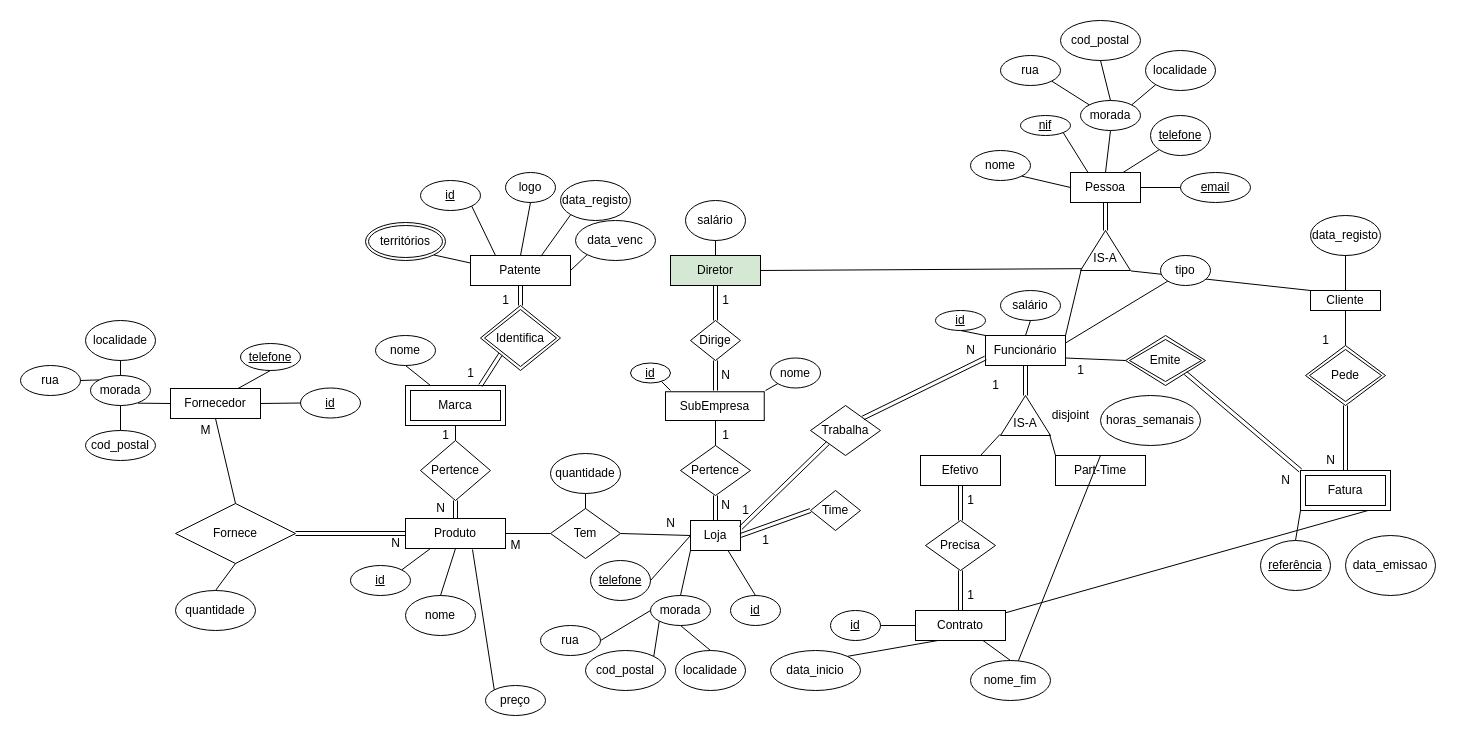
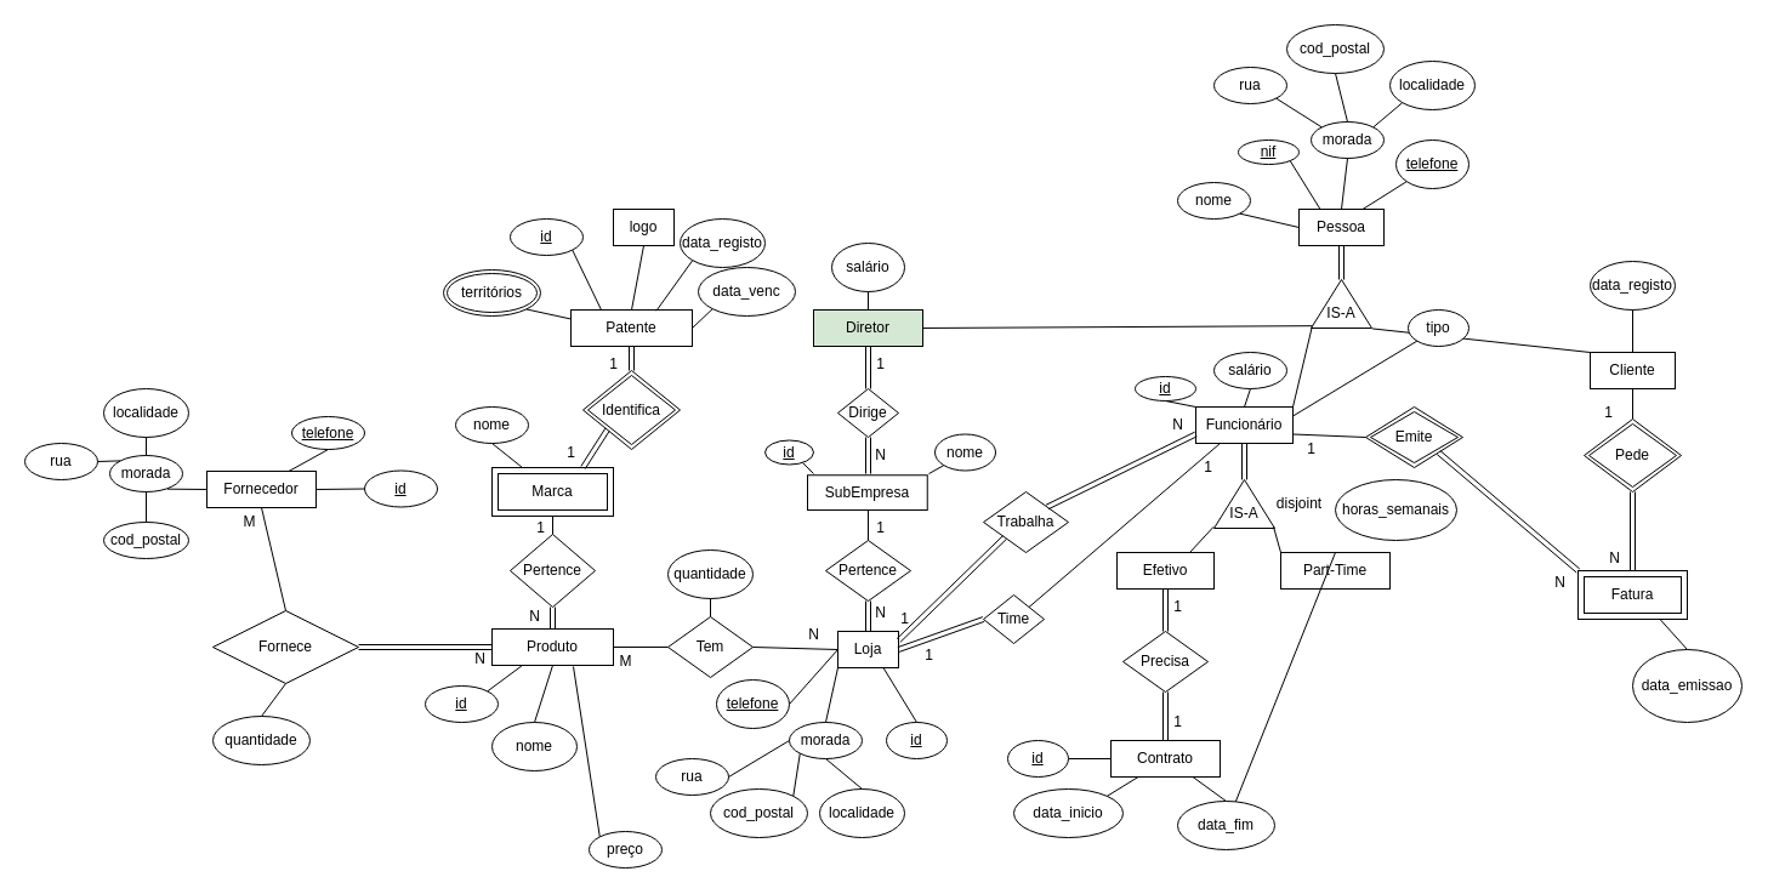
- <mxCell id="112" value="logo" style="ellipse;whiteSpace=wrap;html=1;" parent="1" vertex="1"><mxGeometry x="505" y="172" width="50" height="30" as="geometry" /></mxCell>
+ <mxCell id="112" value="logo" style="whiteSpace=wrap;html=1;rounded=0;" parent="1" vertex="1"><mxGeometry x="505" y="172" width="50" height="30" as="geometry" /></mxCell>
- <mxCell id="18" value="" style="endArrow=none;html=1;rounded=0;entryX=0;entryY=0.5;entryDx=0;entryDy=0;exitX=1;exitY=0.5;exitDx=0;exitDy=0;" parent="1" source="2" target="13" edge="1"><mxGeometry width="50" height="50" relative="1" as="geometry"><mxPoint x="930" y="180" as="sourcePoint" /><mxPoint x="980" y="130" as="targetPoint" /></mxGeometry></mxCell>
- <mxCell id="13" value="&lt;u&gt;email&lt;/u&gt;" style="ellipse;whiteSpace=wrap;html=1;" parent="1" vertex="1"><mxGeometry x="1180" y="172" width="70" height="30" as="geometry" /></mxCell>
- <mxCell id="3" value="Cliente" style="whiteSpace=wrap;html=1;" parent="1" vertex="1"><mxGeometry x="1310" y="290" width="70" height="20" as="geometry" /></mxCell>
+ <mxCell id="3" value="Cliente" style="whiteSpace=wrap;html=1;" parent="1" vertex="1"><mxGeometry x="1310" y="290" width="70" height="30" as="geometry" /></mxCell>
+ <mxCell id="57" value="" style="endArrow=none;html=1;rounded=0;entryX=0.25;entryY=1;entryDx=0;entryDy=0;exitX=1;exitY=0;exitDx=0;exitDy=0;" parent="1" source="56" target="4" edge="1"><mxGeometry width="50" height="50" relative="1" as="geometry"><mxPoint x="740" y="530" as="sourcePoint" /><mxPoint x="905" y="485" as="targetPoint" /></mxGeometry></mxCell>
- <mxCell id="90" value="" style="endArrow=none;html=1;rounded=0;entryX=0;entryY=1;entryDx=0;entryDy=0;exitX=0.5;exitY=0;exitDx=0;exitDy=0;" parent="1" source="89" target="81" edge="1"><mxGeometry width="50" height="50" relative="1" as="geometry"><mxPoint x="930" y="410" as="sourcePoint" /><mxPoint x="980" y="360" as="targetPoint" /></mxGeometry></mxCell>
- <mxCell id="92" value="" style="endArrow=none;html=1;rounded=0;exitX=0.75;exitY=1;exitDx=0;exitDy=0;" parent="1" source="81" target="65" edge="1"><mxGeometry width="50" height="50" relative="1" as="geometry"><mxPoint x="930" y="410" as="sourcePoint" /><mxPoint x="980" y="360" as="targetPoint" /></mxGeometry></mxCell>
+ <mxCell id="92" value="" style="endArrow=none;html=1;rounded=0;entryX=0.5;entryY=0;entryDx=0;entryDy=0;exitX=0.75;exitY=1;exitDx=0;exitDy=0;" parent="1" source="81" target="91" edge="1"><mxGeometry width="50" height="50" relative="1" as="geometry"><mxPoint x="930" y="410" as="sourcePoint" /><mxPoint x="980" y="360" as="targetPoint" /></mxGeometry></mxCell>
- <mxCell id="89" value="&lt;u&gt;referência&lt;/u&gt;" style="ellipse;whiteSpace=wrap;html=1;" parent="1" vertex="1"><mxGeometry x="1260" y="540" width="70" height="50" as="geometry" /></mxCell>
- <mxCell id="67" value="data_inicio" style="ellipse;whiteSpace=wrap;html=1;" parent="1" vertex="1"><mxGeometry x="770" y="650" width="90" height="40" as="geometry" /></mxCell>
+ <mxCell id="67" value="data_inicio" style="ellipse;whiteSpace=wrap;html=1;" parent="1" vertex="1"><mxGeometry x="835" y="650" width="90" height="40" as="geometry" /></mxCell>
- <mxCell id="68" value="nome_fim" style="ellipse;whiteSpace=wrap;html=1;" parent="1" vertex="1"><mxGeometry x="970" y="660" width="80" height="40" as="geometry" /></mxCell>
+ <mxCell id="68" value="data_fim" style="ellipse;whiteSpace=wrap;html=1;" parent="1" vertex="1"><mxGeometry x="970" y="660" width="80" height="40" as="geometry" /></mxCell>
